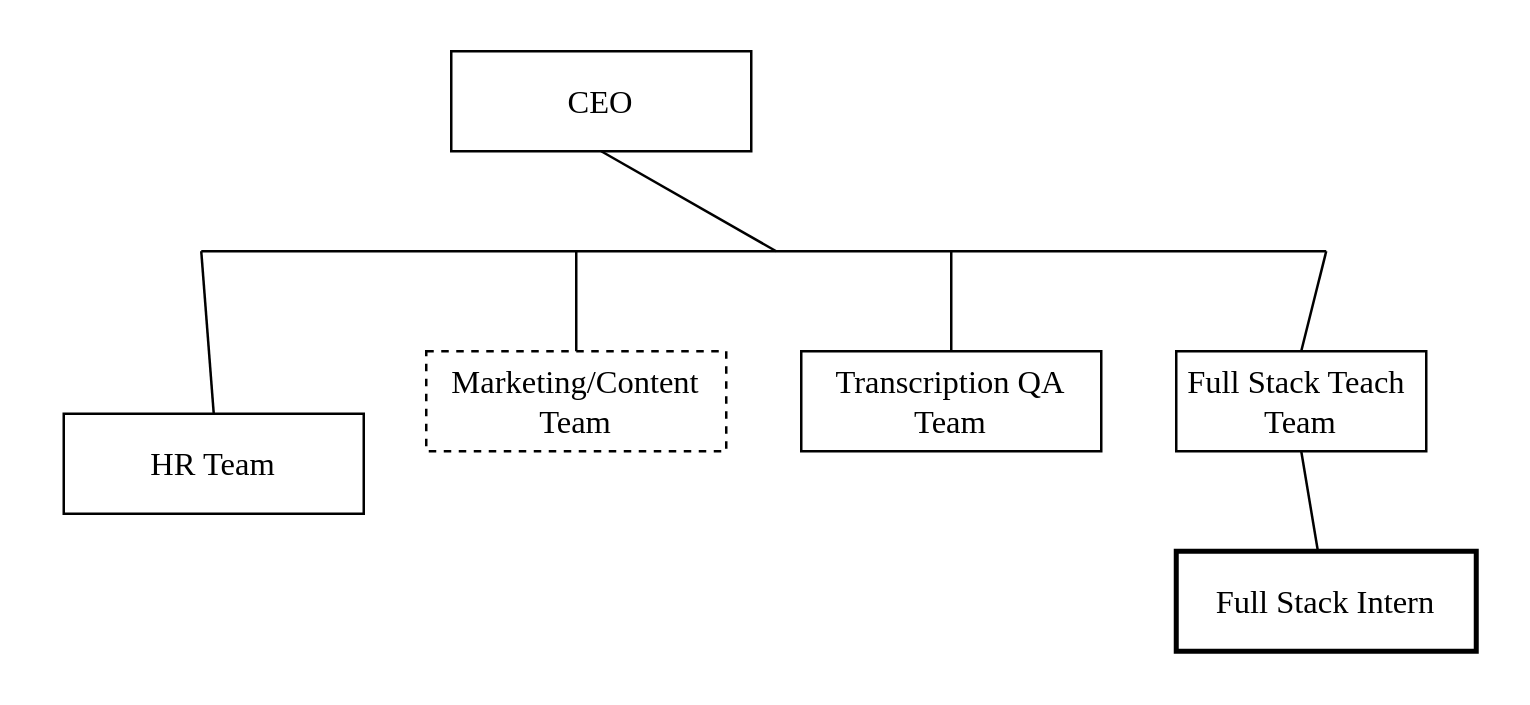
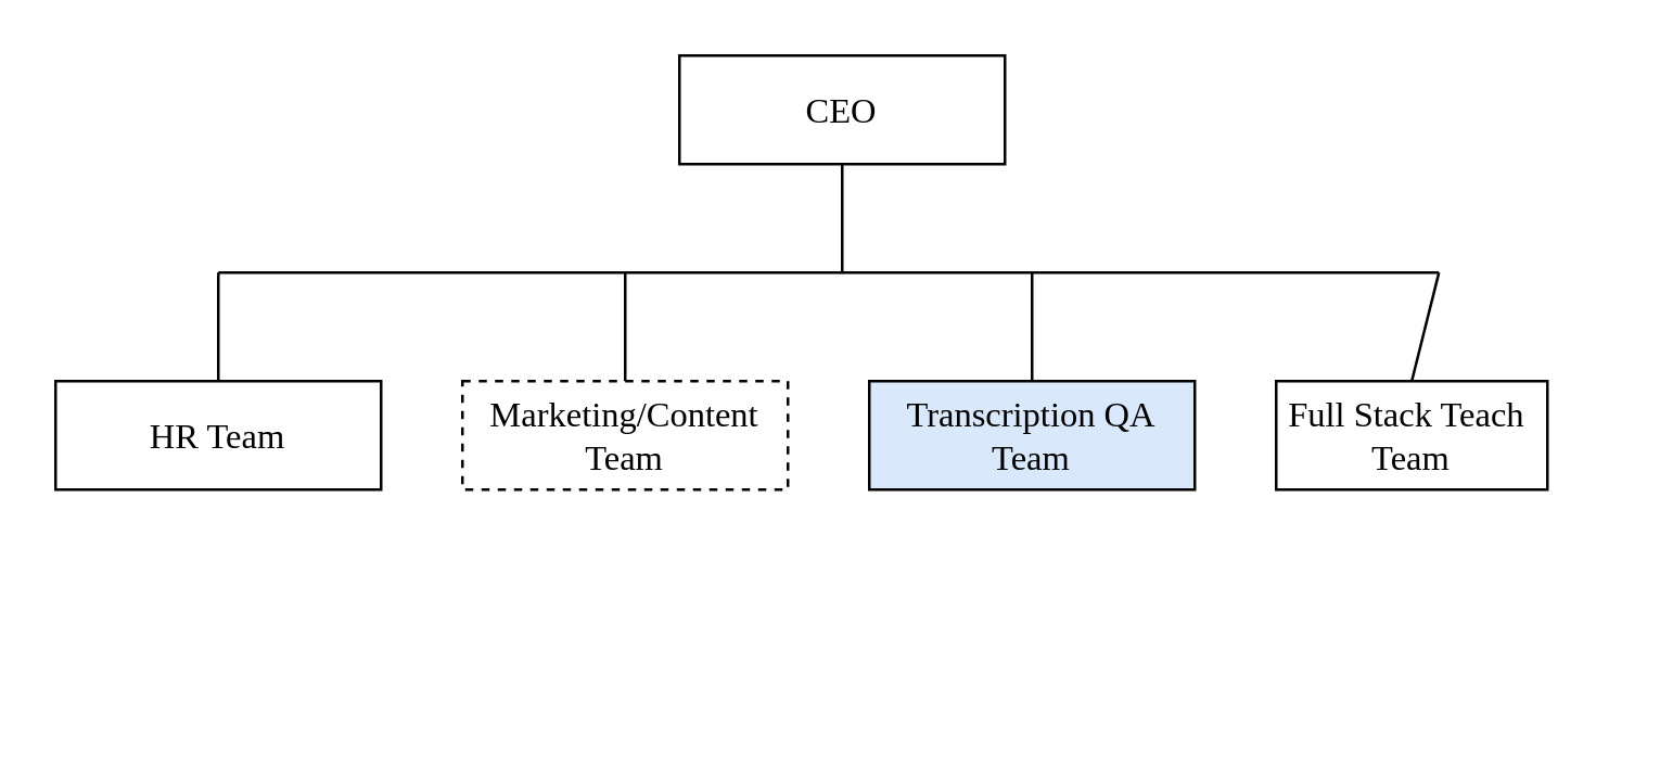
- <mxCell id="2" value="CEO" style="rounded=0;whiteSpace=wrap;html=1;fontFamily=Times New Roman;fontSize=13;" vertex="1" parent="1"><mxGeometry x="180" y="20" width="120" height="40" as="geometry" /></mxCell>
+ <mxCell id="2" value="CEO" style="rounded=0;whiteSpace=wrap;html=1;fontFamily=Times New Roman;fontSize=13;" vertex="1" parent="1"><mxGeometry x="250" y="20" width="120" height="40" as="geometry" /></mxCell>
- <mxCell id="7" value="Transcription QA&lt;div&gt;Team&lt;/div&gt;" style="rounded=0;whiteSpace=wrap;html=1;fontFamily=Times New Roman;fontSize=13;" vertex="1" parent="1"><mxGeometry x="320" y="140" width="120" height="40" as="geometry" /></mxCell>
+ <mxCell id="7" value="Transcription QA&lt;div&gt;Team&lt;/div&gt;" style="rounded=0;whiteSpace=wrap;html=1;fontFamily=Times New Roman;fontSize=13;fillColor=#dae8fc;" vertex="1" parent="1"><mxGeometry x="320" y="140" width="120" height="40" as="geometry" /></mxCell>
- <mxCell id="4" value="HR Team" style="rounded=0;whiteSpace=wrap;html=1;fontFamily=Times New Roman;fontSize=13;" vertex="1" parent="1"><mxGeometry x="25" y="165" width="120" height="40" as="geometry" /></mxCell>
+ <mxCell id="4" value="HR Team" style="rounded=0;whiteSpace=wrap;html=1;fontFamily=Times New Roman;fontSize=13;" vertex="1" parent="1"><mxGeometry x="20" y="140" width="120" height="40" as="geometry" /></mxCell>
- <mxCell id="14" value="" style="endArrow=none;html=1;rounded=0;entryX=0.5;entryY=1;entryDx=0;entryDy=0;fontFamily=Times New Roman;fontSize=13;" edge="1" parent="1" source="13" target="11"><mxGeometry width="50" height="50" relative="1" as="geometry"><mxPoint x="290" y="170" as="sourcePoint" /><mxPoint x="340" y="120" as="targetPoint" /></mxGeometry></mxCell>
- <mxCell id="13" value="Full Stack Intern" style="rounded=0;whiteSpace=wrap;html=1;fontFamily=Times New Roman;fontSize=13;labelBorderColor=none;spacing=2;strokeWidth=2;" vertex="1" parent="1"><mxGeometry x="470" y="220" width="120" height="40" as="geometry" /></mxCell>
